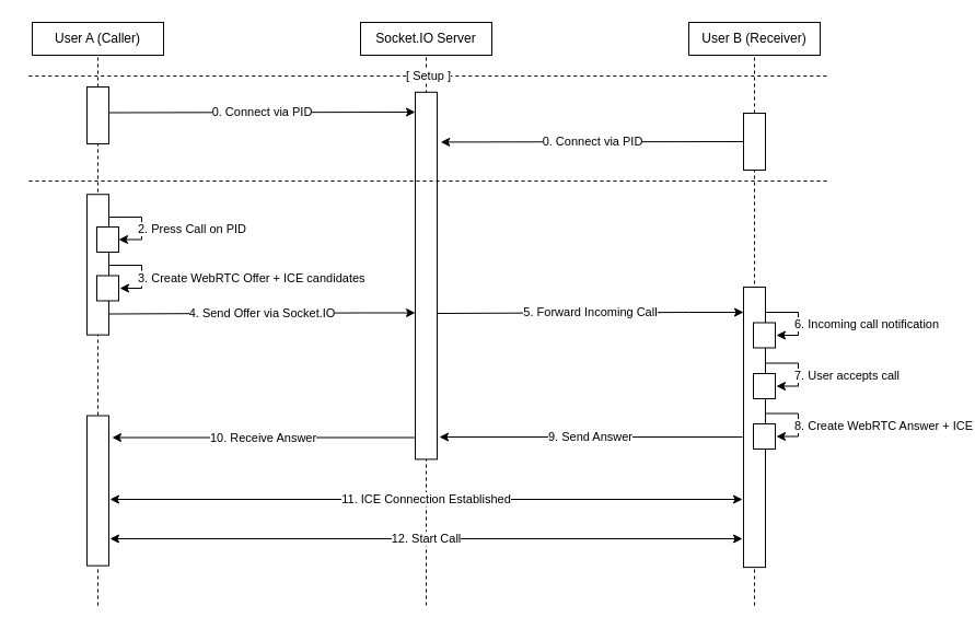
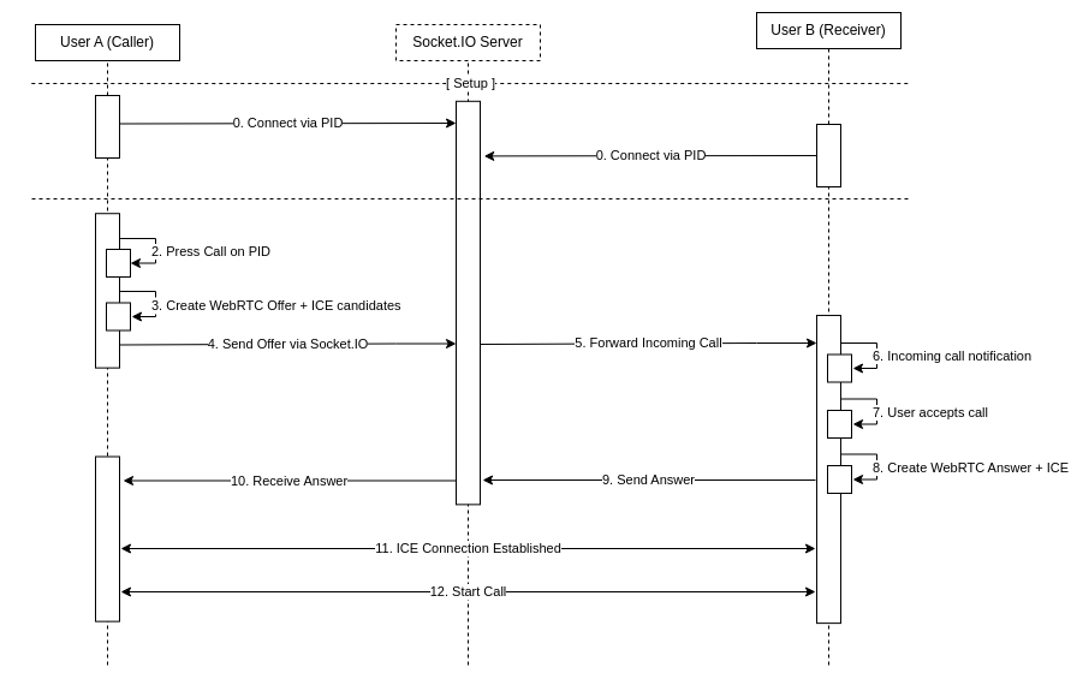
- <mxCell id="3" value="Socket.IO Server" style="rounded=0;whiteSpace=wrap;html=1;" vertex="1" parent="1"><mxGeometry x="329" y="20" width="120" height="30" as="geometry" /></mxCell>
+ <mxCell id="3" value="Socket.IO Server" style="rounded=0;whiteSpace=wrap;html=1;dashed=1;" vertex="1" parent="1"><mxGeometry x="329" y="20" width="120" height="30" as="geometry" /></mxCell>
- <mxCell id="4" value="&lt;span style=&quot;text-align: left;&quot;&gt;User B (Receiver)&lt;/span&gt;" style="rounded=0;whiteSpace=wrap;html=1;" vertex="1" parent="1"><mxGeometry x="629" y="20" width="120" height="30" as="geometry" /></mxCell>
+ <mxCell id="4" value="&lt;span style=&quot;text-align: left;&quot;&gt;User B (Receiver)&lt;/span&gt;" style="rounded=0;whiteSpace=wrap;html=1;" vertex="1" parent="1"><mxGeometry x="629" y="10" width="120" height="30" as="geometry" /></mxCell>
